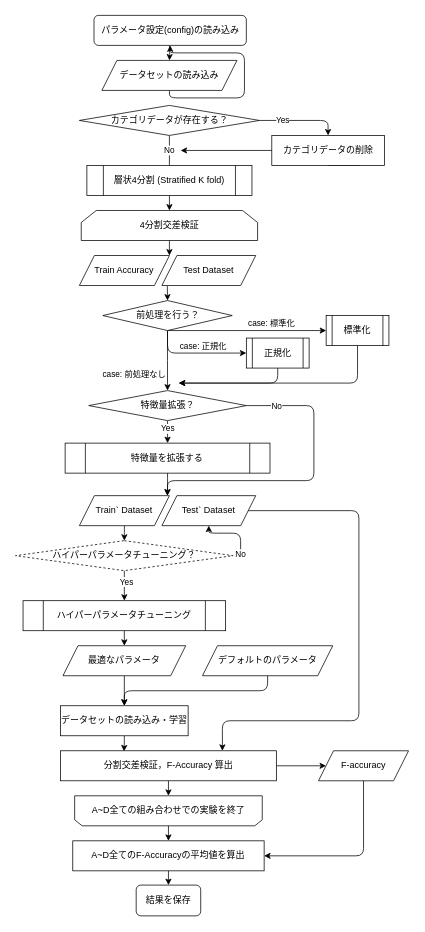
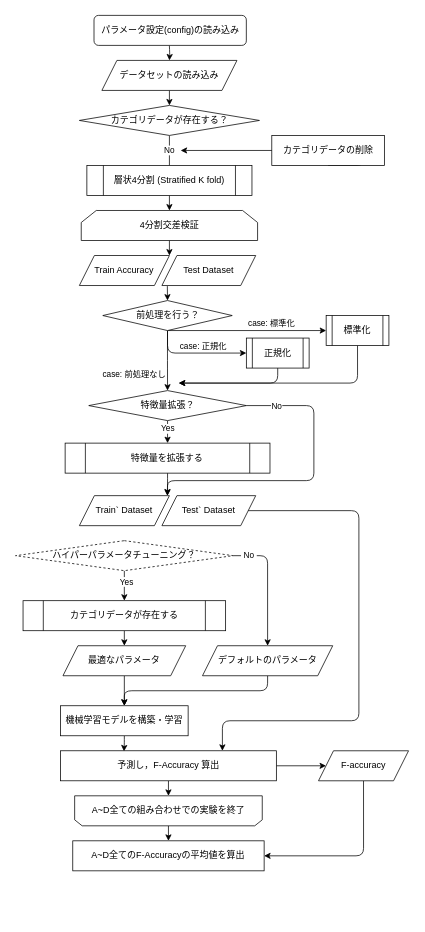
- <mxCell id="2" style="edgeStyle=orthogonalEdgeStyle;html=1;exitX=0.5;exitY=1;exitDx=0;exitDy=0;" parent="1" source="3" target="61" edge="1"><mxGeometry relative="1" as="geometry" /></mxCell>
+ <mxCell id="2" style="edgeStyle=orthogonalEdgeStyle;html=1;exitX=0.5;exitY=1;exitDx=0;exitDy=0;entryX=0.5;entryY=0;entryDx=0;entryDy=0;" parent="1" source="3" target="7" edge="1"><mxGeometry relative="1" as="geometry" /></mxCell>
- <mxCell id="5" value="Yes" style="edgeStyle=orthogonalEdgeStyle;html=1;exitX=1;exitY=0.5;exitDx=0;exitDy=0;entryX=0.5;entryY=0;entryDx=0;entryDy=0;" parent="1" source="7" target="9" edge="1"><mxGeometry x="-0.45" relative="1" as="geometry"><mxPoint x="470.09" y="160" as="targetPoint" /><Array as="points"><mxPoint x="436.09" y="160" /></Array><mxPoint as="offset" /></mxGeometry></mxCell>
- <mxCell id="46" style="edgeStyle=orthogonalEdgeStyle;html=1;exitX=0.5;exitY=1;exitDx=0;exitDy=0;entryX=0.5;entryY=0;entryDx=0;entryDy=0;" parent="1" source="55" target="34" edge="1"><mxGeometry relative="1" as="geometry" /></mxCell>
- <mxCell id="33" value="&amp;nbsp;No&amp;nbsp;" style="edgeStyle=orthogonalEdgeStyle;html=1;exitX=1;exitY=0.5;exitDx=0;exitDy=0;" parent="1" source="34" target="56" edge="1"><mxGeometry x="-0.746" relative="1" as="geometry"><mxPoint as="offset" /></mxGeometry></mxCell>
+ <mxCell id="33" value="&amp;nbsp;No&amp;nbsp;" style="edgeStyle=orthogonalEdgeStyle;html=1;exitX=1;exitY=0.5;exitDx=0;exitDy=0;entryX=0.5;entryY=0;entryDx=0;entryDy=0;" parent="1" source="34" target="40" edge="1"><mxGeometry x="-0.746" relative="1" as="geometry"><mxPoint as="offset" /></mxGeometry></mxCell>
- <mxCell id="36" value="ハイパーパラメータチューニング" style="shape=process;whiteSpace=wrap;html=1;backgroundOutline=1;fontFamily=Helvetica;fontSize=12;fontColor=default;align=center;strokeColor=default;fillColor=default;" parent="1" vertex="1"><mxGeometry x="30.03" y="800" width="269.98" height="40" as="geometry" /></mxCell>
+ <mxCell id="36" value="カテゴリデータが存在する" style="shape=process;whiteSpace=wrap;html=1;backgroundOutline=1;fontFamily=Helvetica;fontSize=12;fontColor=default;align=center;strokeColor=default;fillColor=default;" parent="1" vertex="1"><mxGeometry x="30.03" y="800" width="269.98" height="40" as="geometry" /></mxCell>
- <mxCell id="42" value="データセットの読み込み・学習" style="rounded=0;whiteSpace=wrap;html=1;" parent="1" vertex="1"><mxGeometry x="80.02" y="940" width="170" height="40" as="geometry" /></mxCell>
+ <mxCell id="42" value="機械学習モデルを構築・学習" style="rounded=0;whiteSpace=wrap;html=1;" parent="1" vertex="1"><mxGeometry x="80.02" y="940" width="170" height="40" as="geometry" /></mxCell>
- <mxCell id="45" value="分割交差検証，F-Accuracy 算出" style="rounded=0;whiteSpace=wrap;html=1;" parent="1" vertex="1"><mxGeometry x="80.02" y="1000" width="287.57" height="40" as="geometry" /></mxCell>
+ <mxCell id="45" value="予測し，F-Accuracy 算出" style="rounded=0;whiteSpace=wrap;html=1;" parent="1" vertex="1"><mxGeometry x="80.02" y="1000" width="287.57" height="40" as="geometry" /></mxCell>
- <mxCell id="49" style="edgeStyle=orthogonalEdgeStyle;html=1;exitX=0.5;exitY=1;exitDx=0;exitDy=0;entryX=0.5;entryY=0;entryDx=0;entryDy=0;" parent="1" source="50" target="62" edge="1"><mxGeometry relative="1" as="geometry" /></mxCell>
- <mxCell id="62" value="結果を保存" style="rounded=1;whiteSpace=wrap;html=1;" parent="1" vertex="1"><mxGeometry x="180.8" y="1179" width="86" height="41" as="geometry" /></mxCell>
